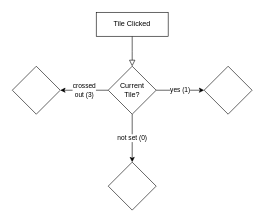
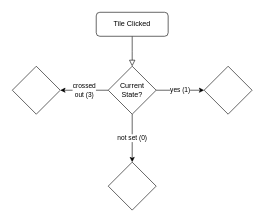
- <mxCell id="3" value="Tile Clicked" style="whiteSpace=wrap;html=1;fontSize=12;glass=0;strokeWidth=1;shadow=0;rounded=0;" parent="1" vertex="1"><mxGeometry x="160" y="20" width="120" height="40" as="geometry" /></mxCell>
+ <mxCell id="3" value="Tile Clicked" style="rounded=1;whiteSpace=wrap;html=1;fontSize=12;glass=0;strokeWidth=1;shadow=0;" parent="1" vertex="1"><mxGeometry x="160" y="20" width="120" height="40" as="geometry" /></mxCell>
- <mxCell id="7" value="&lt;div&gt;Current&lt;/div&gt;&lt;div&gt;Tile?&lt;/div&gt;" style="rhombus;whiteSpace=wrap;html=1;" vertex="1" parent="1"><mxGeometry x="180" y="110" width="80" height="80" as="geometry" /></mxCell>
+ <mxCell id="7" value="&lt;div&gt;Current&lt;/div&gt;&lt;div&gt;State?&lt;/div&gt;" style="rhombus;whiteSpace=wrap;html=1;" vertex="1" parent="1"><mxGeometry x="180" y="110" width="80" height="80" as="geometry" /></mxCell>
